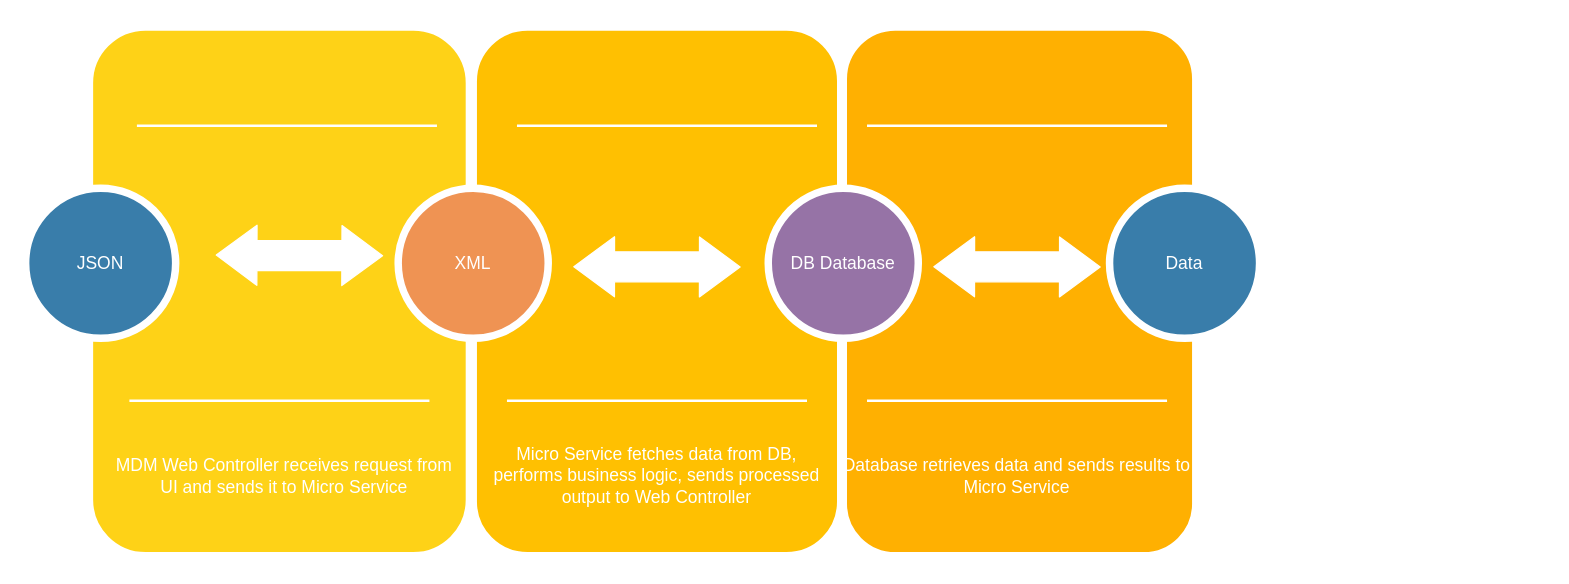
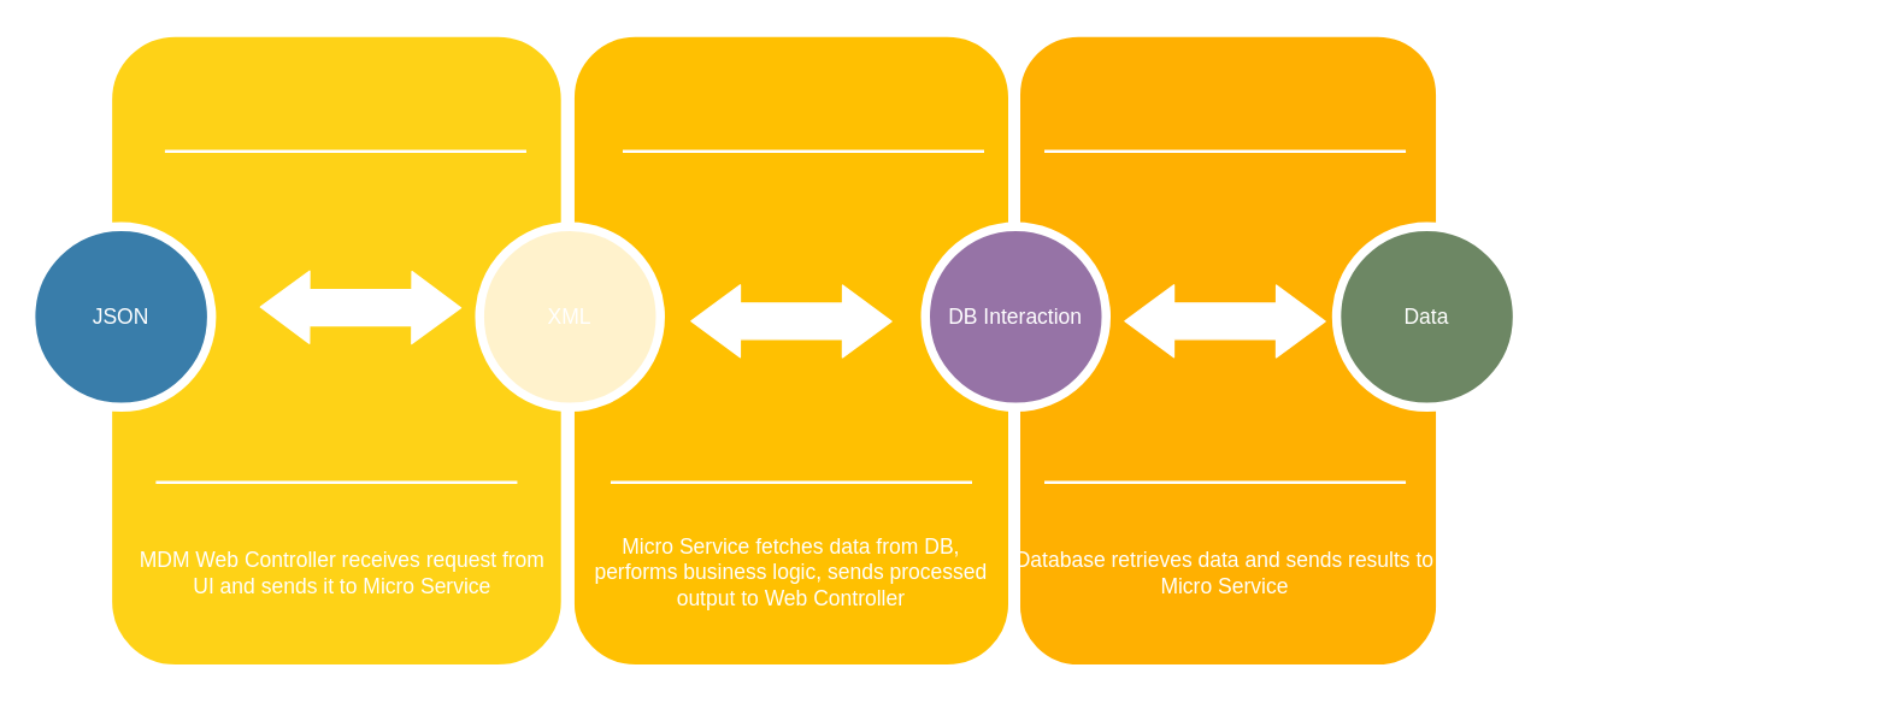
- <mxCell id="15" value="XML" style="ellipse;whiteSpace=wrap;html=1;rounded=0;shadow=0;strokeWidth=6;fontSize=14;align=center;fillColor=#EF9353;strokeColor=#FFFFFF;fontColor=#FFFFFF;" parent="1" vertex="1"><mxGeometry x="318" y="150" width="120" height="120" as="geometry" /></mxCell>
+ <mxCell id="15" value="XML" style="ellipse;whiteSpace=wrap;html=1;rounded=0;shadow=0;strokeWidth=6;fontSize=14;align=center;fillColor=#fff2cc;strokeColor=#FFFFFF;fontColor=#FFFFFF;" parent="1" vertex="1"><mxGeometry x="318" y="150" width="120" height="120" as="geometry" /></mxCell>
- <mxCell id="24" value="&lt;font color=&quot;#ffffff&quot;&gt;DB Database&lt;/font&gt;" style="ellipse;whiteSpace=wrap;html=1;rounded=0;shadow=0;strokeWidth=6;fontSize=14;align=center;strokeColor=#ffffff;fillColor=#9673A6;" vertex="1" parent="1"><mxGeometry x="614" y="150" width="120" height="120" as="geometry" /></mxCell>
+ <mxCell id="24" value="&lt;font color=&quot;#ffffff&quot;&gt;DB Interaction&lt;/font&gt;" style="ellipse;whiteSpace=wrap;html=1;rounded=0;shadow=0;strokeWidth=6;fontSize=14;align=center;strokeColor=#ffffff;fillColor=#9673A6;" vertex="1" parent="1"><mxGeometry x="614" y="150" width="120" height="120" as="geometry" /></mxCell>
- <mxCell id="22" value="Data" style="ellipse;whiteSpace=wrap;html=1;rounded=0;shadow=0;strokeWidth=6;fontSize=14;align=center;fillColor=#397daa;fontColor=#ffffff;strokeColor=#ffffff;" parent="1" vertex="1"><mxGeometry x="887" y="150" width="120" height="120" as="geometry" /></mxCell>
+ <mxCell id="22" value="Data" style="ellipse;whiteSpace=wrap;html=1;rounded=0;shadow=0;strokeWidth=6;fontSize=14;align=center;fillColor=#6d8764;fontColor=#ffffff;strokeColor=#ffffff;" parent="1" vertex="1"><mxGeometry x="887" y="150" width="120" height="120" as="geometry" /></mxCell>
